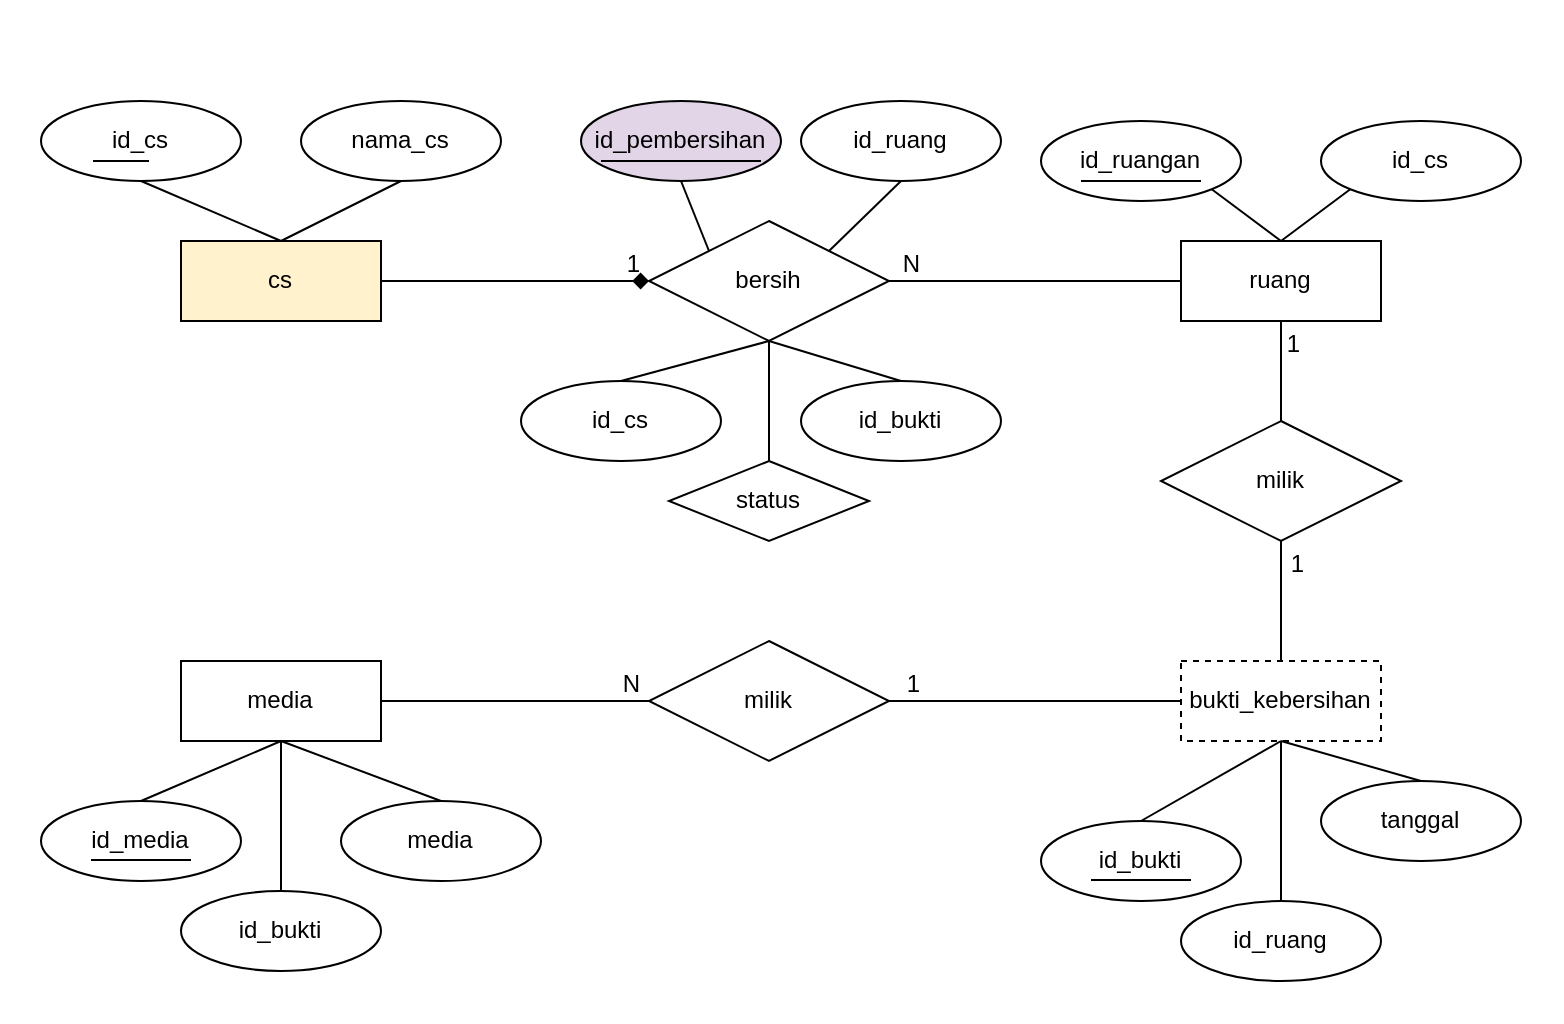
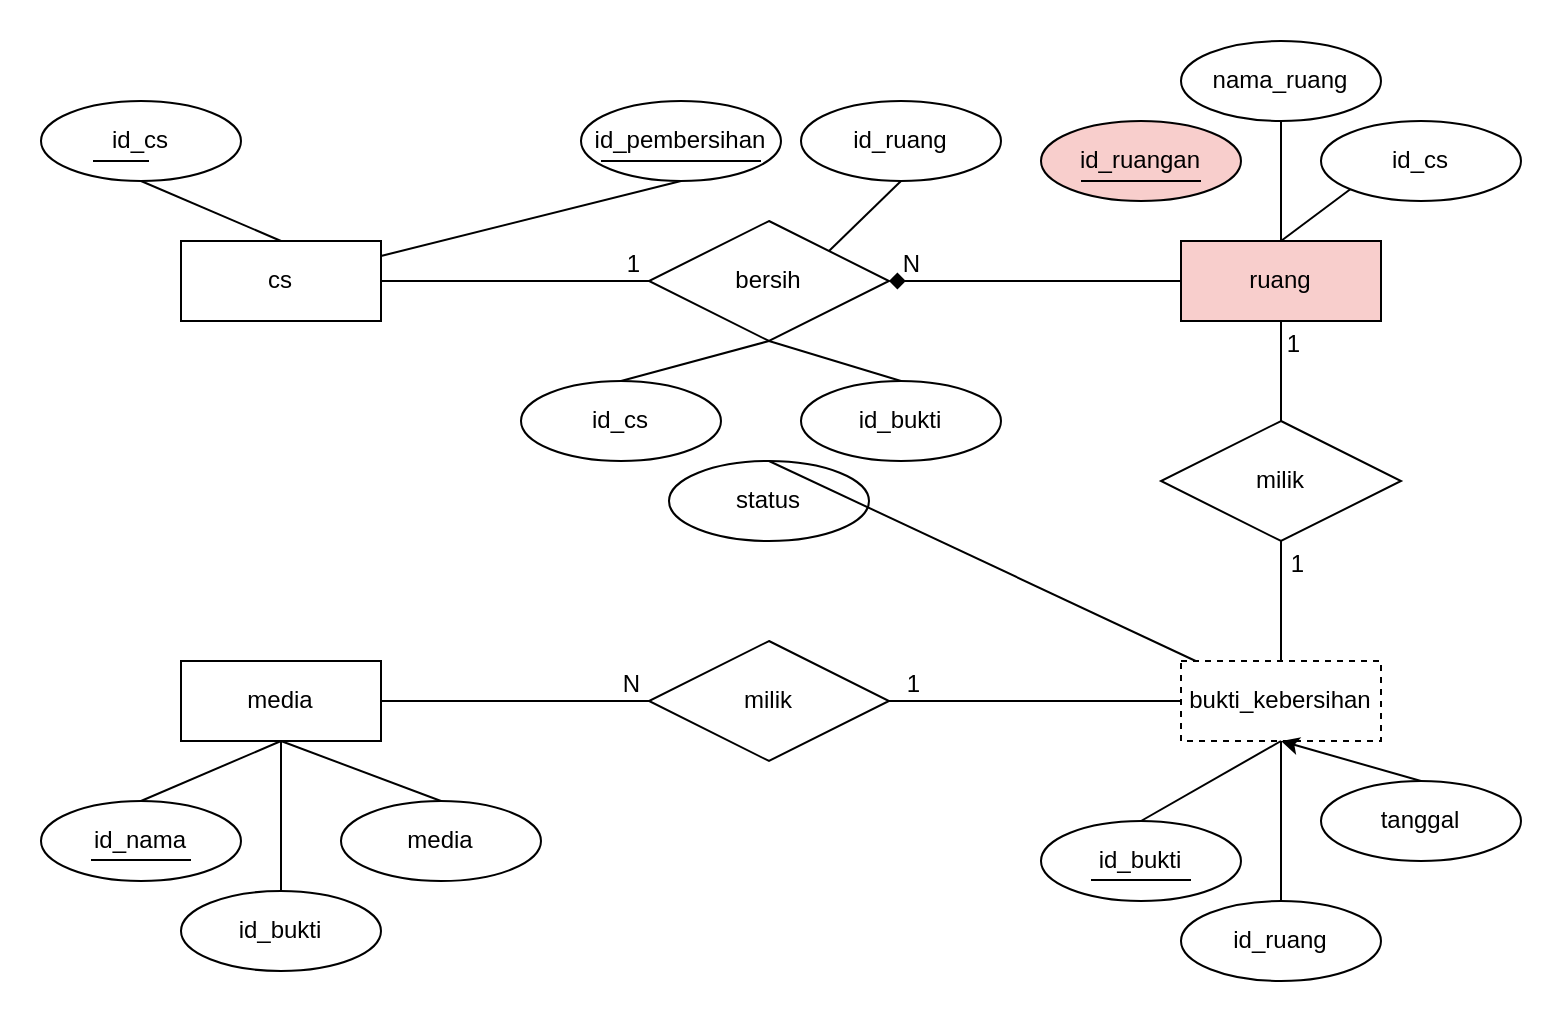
+ <mxCell id="25" value="nama_ruang" style="ellipse;whiteSpace=wrap;html=1;align=center;" parent="1" vertex="1"><mxGeometry x="590" y="20" width="100" height="40" as="geometry" /></mxCell>
- <mxCell id="11" value="nama_cs" style="ellipse;whiteSpace=wrap;html=1;align=center;" parent="1" vertex="1"><mxGeometry x="150" y="50" width="100" height="40" as="geometry" /></mxCell>
- <mxCell id="48" value="id_pembersihan" style="ellipse;whiteSpace=wrap;html=1;align=center;fillColor=#e1d5e7;" parent="1" vertex="1"><mxGeometry x="290" y="50" width="100" height="40" as="geometry" /></mxCell>
+ <mxCell id="48" value="id_pembersihan" style="ellipse;whiteSpace=wrap;html=1;align=center;" parent="1" vertex="1"><mxGeometry x="290" y="50" width="100" height="40" as="geometry" /></mxCell>
- <mxCell id="24" value="id_ruangan" style="ellipse;whiteSpace=wrap;html=1;align=center;" parent="1" vertex="1"><mxGeometry x="520" y="60" width="100" height="40" as="geometry" /></mxCell>
+ <mxCell id="24" value="id_ruangan" style="ellipse;whiteSpace=wrap;html=1;align=center;fillColor=#f8cecc;" parent="1" vertex="1"><mxGeometry x="520" y="60" width="100" height="40" as="geometry" /></mxCell>
+ <mxCell id="29" value="" style="endArrow=none;html=1;rounded=0;entryX=0.5;entryY=1;entryDx=0;entryDy=0;exitX=0.5;exitY=0;exitDx=0;exitDy=0;" parent="1" source="4" target="25" edge="1"><mxGeometry relative="1" as="geometry"><mxPoint x="310" y="210" as="sourcePoint" /><mxPoint x="470" y="210" as="targetPoint" /></mxGeometry></mxCell>
- <mxCell id="13" value="" style="endArrow=none;html=1;rounded=0;exitX=0.5;exitY=0;exitDx=0;exitDy=0;entryX=0.5;entryY=1;entryDx=0;entryDy=0;" parent="1" source="3" target="11" edge="1"><mxGeometry relative="1" as="geometry"><mxPoint x="140" y="80" as="sourcePoint" /><mxPoint x="140" y="70" as="targetPoint" /></mxGeometry></mxCell>
- <mxCell id="28" value="" style="endArrow=none;html=1;rounded=0;entryX=1;entryY=1;entryDx=0;entryDy=0;exitX=0.5;exitY=0;exitDx=0;exitDy=0;" parent="1" source="4" target="24" edge="1"><mxGeometry relative="1" as="geometry"><mxPoint x="310" y="210" as="sourcePoint" /><mxPoint x="470" y="210" as="targetPoint" /></mxGeometry></mxCell>
- <mxCell id="56" value="" style="endArrow=none;html=1;rounded=0;entryX=0;entryY=0;entryDx=0;entryDy=0;exitX=0.5;exitY=1;exitDx=0;exitDy=0;" parent="1" source="48" target="2" edge="1"><mxGeometry relative="1" as="geometry"><mxPoint x="290" y="250" as="sourcePoint" /><mxPoint x="450" y="250" as="targetPoint" /></mxGeometry></mxCell>
+ <mxCell id="56" value="" style="endArrow=none;html=1;rounded=0;exitX=0.5;exitY=1;exitDx=0;exitDy=0;" parent="1" source="48" target="3" edge="1"><mxGeometry relative="1" as="geometry"><mxPoint x="290" y="250" as="sourcePoint" /><mxPoint x="450" y="250" as="targetPoint" /></mxGeometry></mxCell>
- <mxCell id="3" value="cs" style="whiteSpace=wrap;html=1;align=center;fillColor=#fff2cc;" parent="1" vertex="1"><mxGeometry x="90" y="120" width="100" height="40" as="geometry" /></mxCell>
+ <mxCell id="3" value="cs" style="whiteSpace=wrap;html=1;align=center;" parent="1" vertex="1"><mxGeometry x="90" y="120" width="100" height="40" as="geometry" /></mxCell>
- <mxCell id="6" value="" style="endArrow=diamond;html=1;rounded=0;exitX=1;exitY=0.5;exitDx=0;exitDy=0;entryX=0;entryY=0.5;entryDx=0;entryDy=0;" parent="1" source="3" target="2" edge="1"><mxGeometry relative="1" as="geometry"><mxPoint x="310" y="130" as="sourcePoint" /><mxPoint x="470" y="130" as="targetPoint" /></mxGeometry></mxCell>
+ <mxCell id="6" value="" style="endArrow=none;html=1;rounded=0;exitX=1;exitY=0.5;exitDx=0;exitDy=0;entryX=0;entryY=0.5;entryDx=0;entryDy=0;" parent="1" source="3" target="2" edge="1"><mxGeometry relative="1" as="geometry"><mxPoint x="310" y="130" as="sourcePoint" /><mxPoint x="470" y="130" as="targetPoint" /></mxGeometry></mxCell>
- <mxCell id="8" value="" style="endArrow=none;html=1;rounded=0;exitX=0;exitY=0.5;exitDx=0;exitDy=0;entryX=1;entryY=0.5;entryDx=0;entryDy=0;" parent="1" source="4" target="2" edge="1"><mxGeometry relative="1" as="geometry"><mxPoint x="310" y="130" as="sourcePoint" /><mxPoint x="470" y="130" as="targetPoint" /></mxGeometry></mxCell>
+ <mxCell id="8" value="" style="endArrow=diamond;html=1;rounded=0;exitX=0;exitY=0.5;exitDx=0;exitDy=0;entryX=1;entryY=0.5;entryDx=0;entryDy=0;" parent="1" source="4" target="2" edge="1"><mxGeometry relative="1" as="geometry"><mxPoint x="310" y="130" as="sourcePoint" /><mxPoint x="470" y="130" as="targetPoint" /></mxGeometry></mxCell>
- <mxCell id="4" value="ruang" style="whiteSpace=wrap;html=1;align=center;" parent="1" vertex="1"><mxGeometry x="590" y="120" width="100" height="40" as="geometry" /></mxCell>
+ <mxCell id="4" value="ruang" style="whiteSpace=wrap;html=1;align=center;fillColor=#f8cecc;" parent="1" vertex="1"><mxGeometry x="590" y="120" width="100" height="40" as="geometry" /></mxCell>
- <mxCell id="53" value="" style="endArrow=none;html=1;rounded=0;entryX=0.5;entryY=1;entryDx=0;entryDy=0;exitX=0.5;exitY=0;exitDx=0;exitDy=0;" parent="1" source="27" target="2" edge="1"><mxGeometry relative="1" as="geometry"><mxPoint x="290" y="250" as="sourcePoint" /><mxPoint x="450" y="250" as="targetPoint" /></mxGeometry></mxCell>
+ <mxCell id="53" value="" style="endArrow=none;html=1;rounded=0;exitX=0.5;exitY=0;exitDx=0;exitDy=0;" parent="1" source="27" target="5" edge="1"><mxGeometry relative="1" as="geometry"><mxPoint x="290" y="250" as="sourcePoint" /><mxPoint x="450" y="250" as="targetPoint" /></mxGeometry></mxCell>
- <mxCell id="27" value="status" style="rhombus;whiteSpace=wrap;html=1;align=center;" parent="1" vertex="1"><mxGeometry x="334" y="230" width="100" height="40" as="geometry" /></mxCell>
+ <mxCell id="27" value="status" style="ellipse;whiteSpace=wrap;html=1;align=center;" parent="1" vertex="1"><mxGeometry x="334" y="230" width="100" height="40" as="geometry" /></mxCell>
- <mxCell id="47" value="" style="endArrow=none;html=1;rounded=0;entryX=0.5;entryY=1;entryDx=0;entryDy=0;exitX=0.5;exitY=0;exitDx=0;exitDy=0;" parent="1" source="46" target="5" edge="1"><mxGeometry relative="1" as="geometry"><mxPoint x="300" y="320" as="sourcePoint" /><mxPoint x="460" y="320" as="targetPoint" /></mxGeometry></mxCell>
+ <mxCell id="47" value="" style="endArrow=classic;html=1;rounded=0;entryX=0.5;entryY=1;entryDx=0;entryDy=0;exitX=0.5;exitY=0;exitDx=0;exitDy=0;" parent="1" source="46" target="5" edge="1"><mxGeometry relative="1" as="geometry"><mxPoint x="300" y="320" as="sourcePoint" /><mxPoint x="460" y="320" as="targetPoint" /></mxGeometry></mxCell>
- <mxCell id="33" value="id_media" style="ellipse;whiteSpace=wrap;html=1;align=center;" parent="1" vertex="1"><mxGeometry x="20" y="400" width="100" height="40" as="geometry" /></mxCell>
+ <mxCell id="33" value="id_nama" style="ellipse;whiteSpace=wrap;html=1;align=center;" parent="1" vertex="1"><mxGeometry x="20" y="400" width="100" height="40" as="geometry" /></mxCell>
